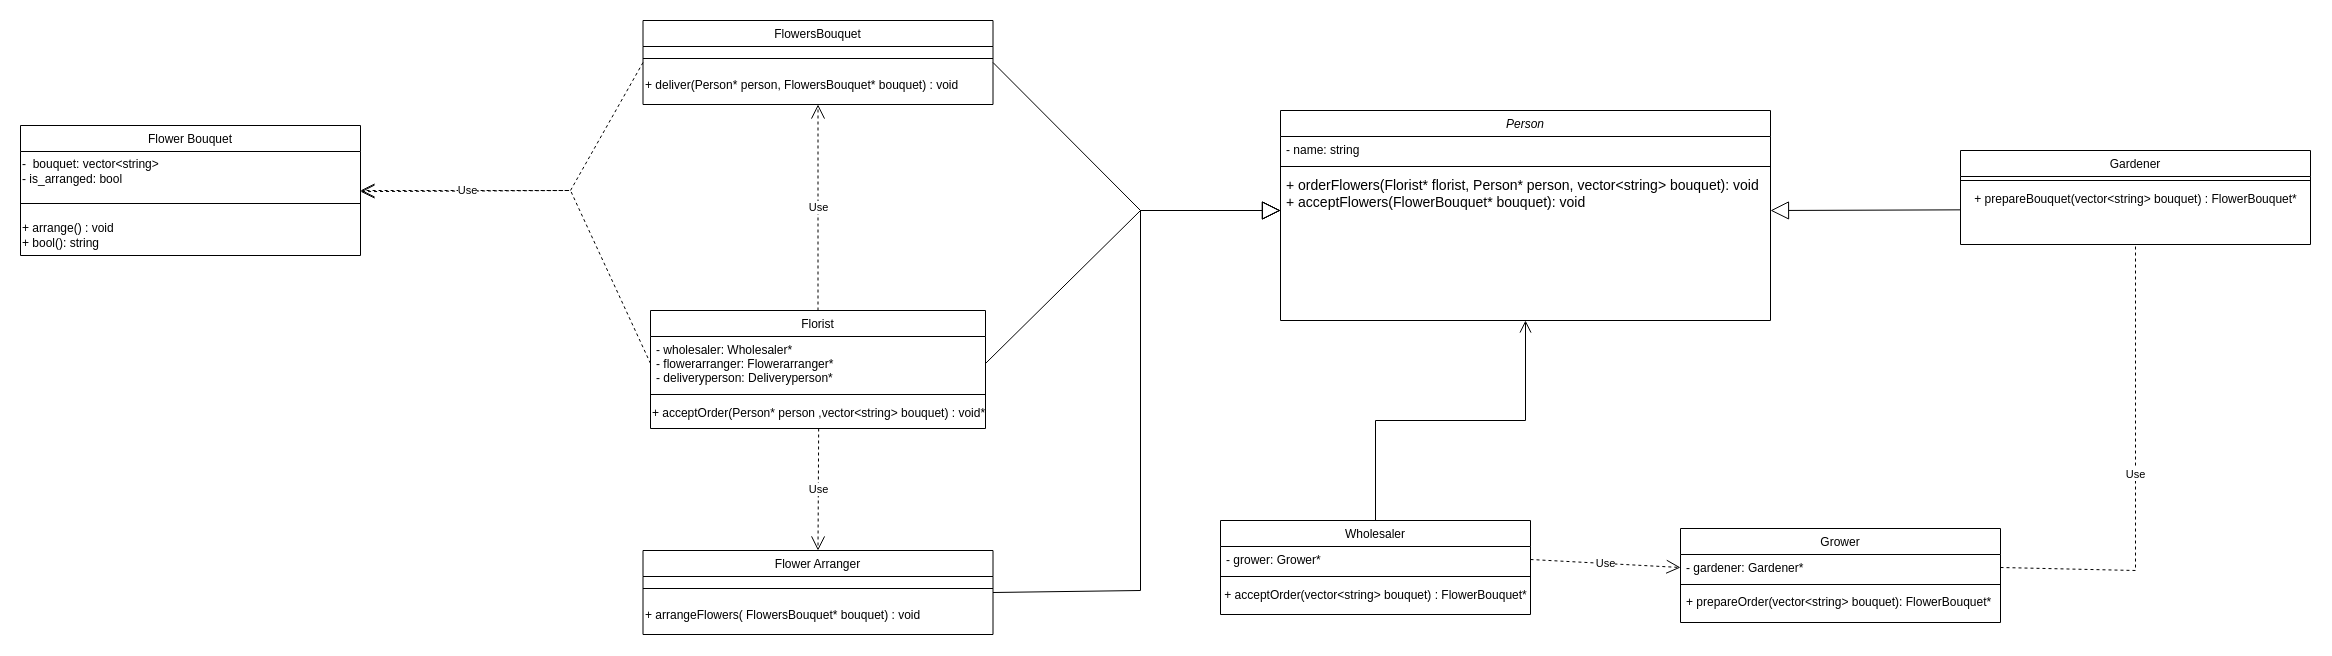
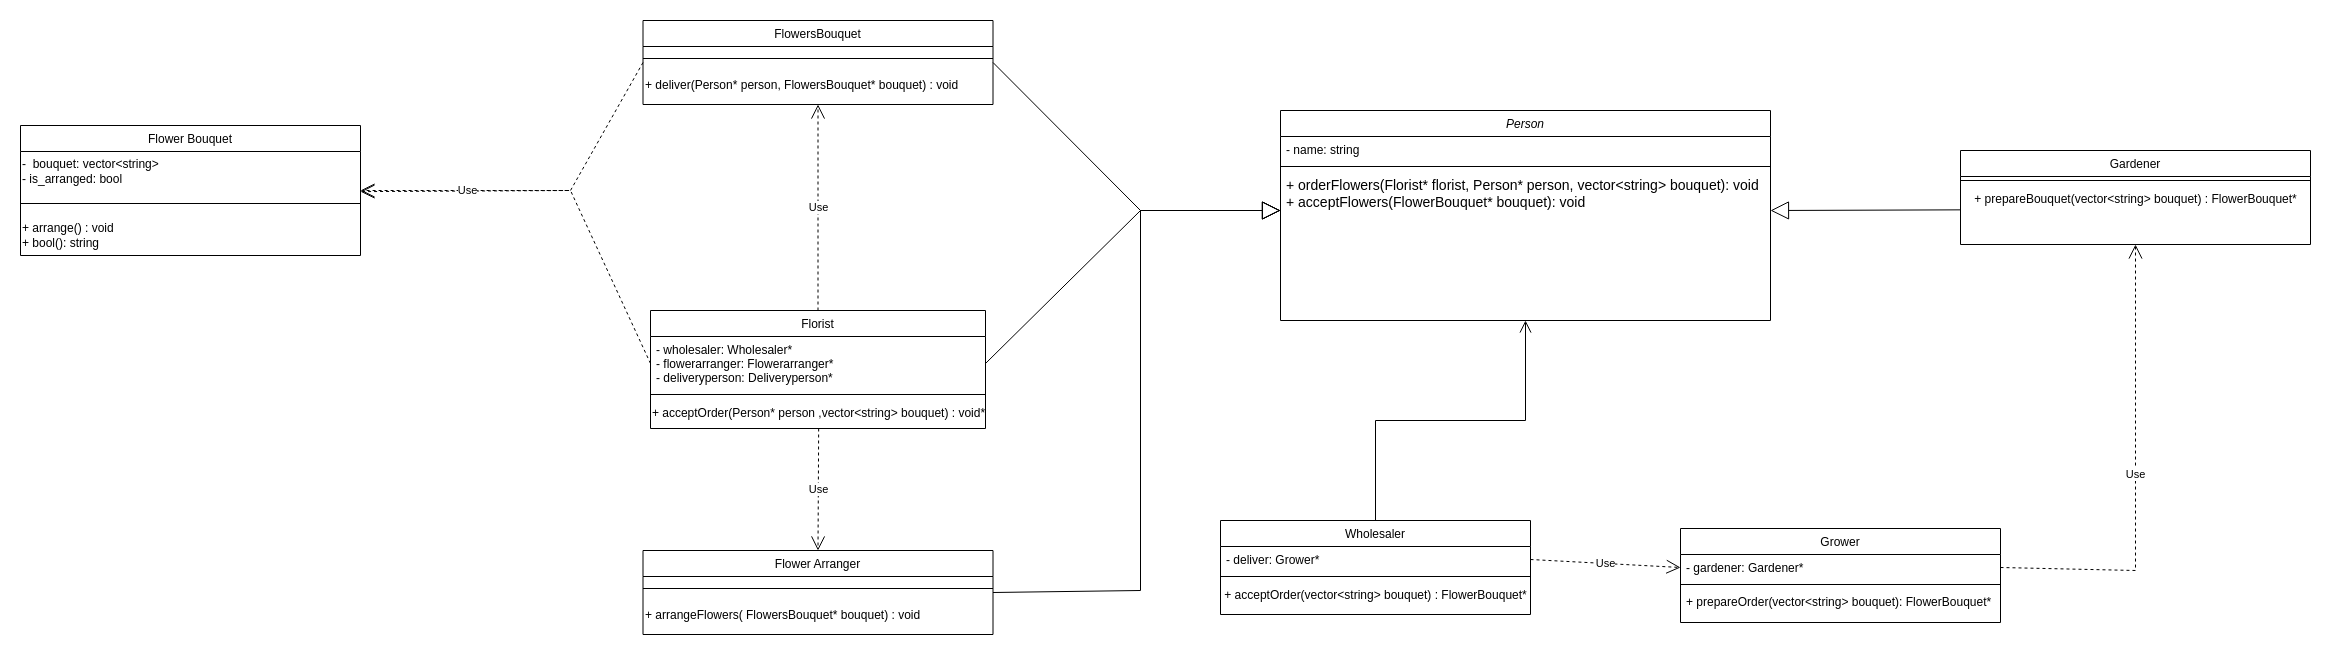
- <mxCell id="41" value="Use" style="endArrow=none;endSize=12;dashed=1;html=1;rounded=0;exitX=1;exitY=0.5;exitDx=0;exitDy=0;entryX=0.5;entryY=1;entryDx=0;entryDy=0;" edge="1" parent="1" source="7" target="14"><mxGeometry width="160" relative="1" as="geometry"><mxPoint x="1960" y="340" as="sourcePoint" /><mxPoint x="2150" y="244" as="targetPoint" /><Array as="points"><mxPoint x="2135" y="570" /></Array></mxGeometry></mxCell>
+ <mxCell id="41" value="Use" style="endArrow=open;endSize=12;dashed=1;html=1;rounded=0;exitX=1;exitY=0.5;exitDx=0;exitDy=0;entryX=0.5;entryY=1;entryDx=0;entryDy=0;" edge="1" parent="1" source="7" target="14"><mxGeometry width="160" relative="1" as="geometry"><mxPoint x="1960" y="340" as="sourcePoint" /><mxPoint x="2150" y="244" as="targetPoint" /><Array as="points"><mxPoint x="2135" y="570" /></Array></mxGeometry></mxCell>
- <mxCell id="11" value="- grower: Grower*" style="text;align=left;verticalAlign=top;spacingLeft=4;spacingRight=4;overflow=hidden;rotatable=0;points=[[0,0.5],[1,0.5]];portConstraint=eastwest;labelBackgroundColor=none;" parent="10" vertex="1"><mxGeometry y="26" width="310" height="26" as="geometry" /></mxCell>
+ <mxCell id="11" value="- deliver: Grower*" style="text;align=left;verticalAlign=top;spacingLeft=4;spacingRight=4;overflow=hidden;rotatable=0;points=[[0,0.5],[1,0.5]];portConstraint=eastwest;labelBackgroundColor=none;" parent="10" vertex="1"><mxGeometry y="26" width="310" height="26" as="geometry" /></mxCell>
